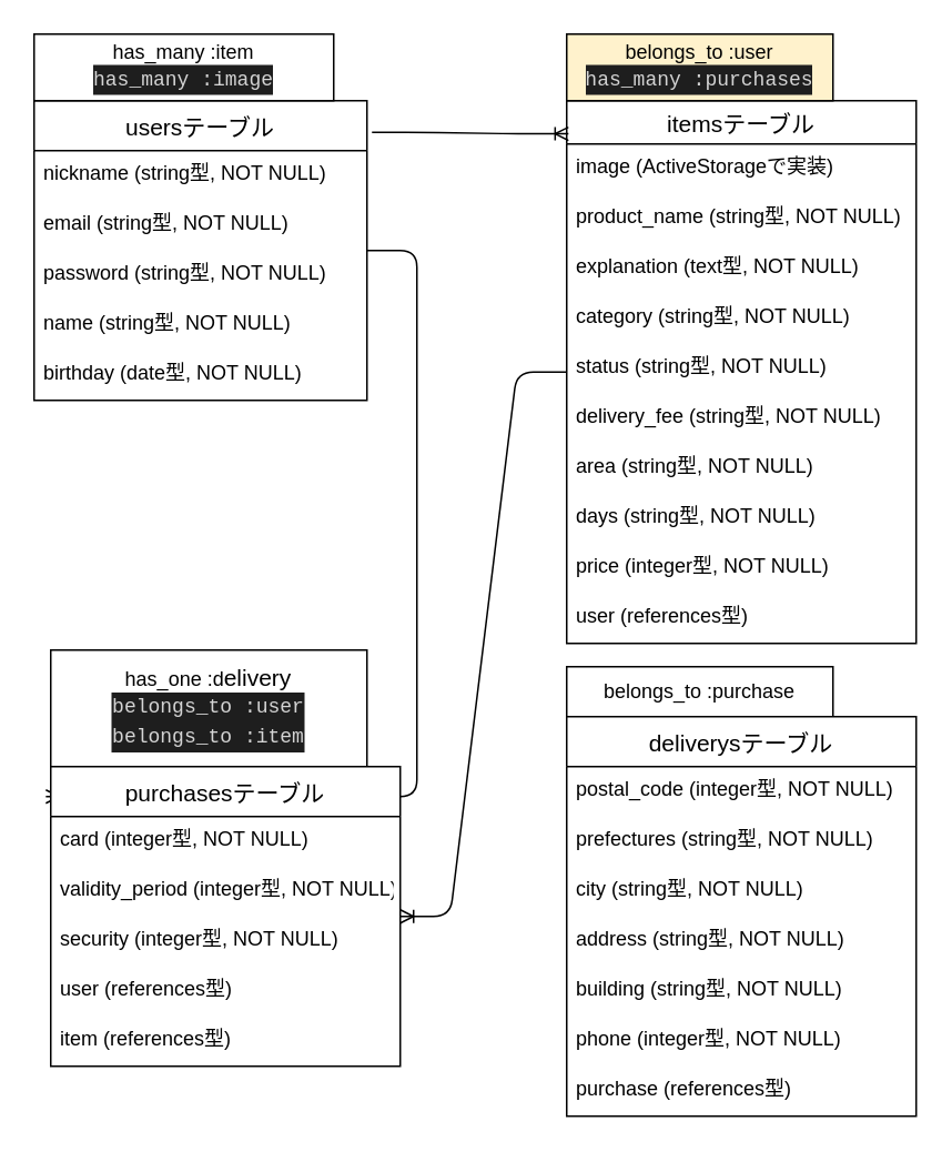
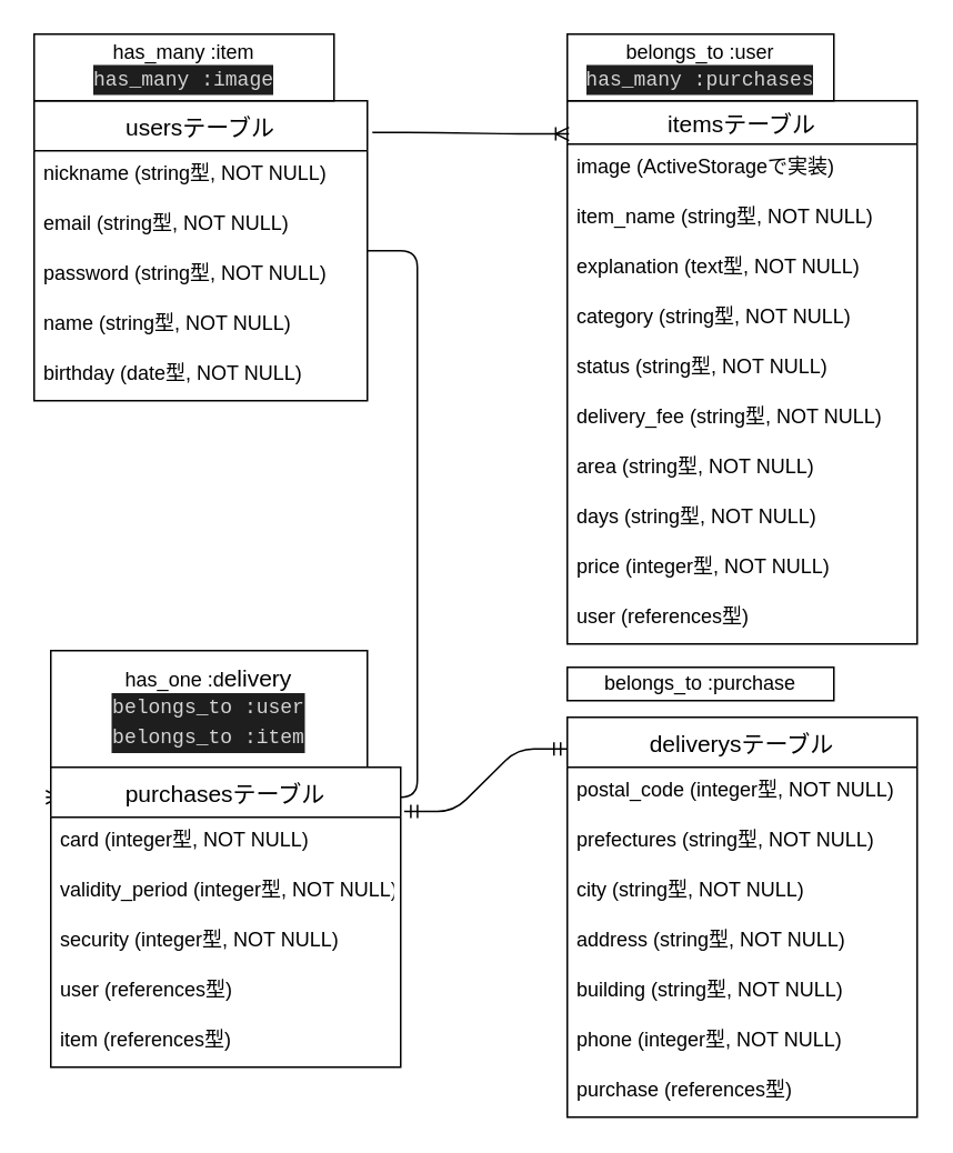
- <mxCell id="22" value="belongs_to :user&lt;br&gt;&lt;div style=&quot;color: rgb(212 , 212 , 212) ; background-color: rgb(30 , 30 , 30) ; font-family: &amp;#34;menlo&amp;#34; , &amp;#34;monaco&amp;#34; , &amp;#34;courier new&amp;#34; , monospace ; line-height: 18px&quot;&gt;has_many :purchases&lt;/div&gt;" style="whiteSpace=wrap;html=1;align=center;fillColor=#fff2cc;" vertex="1" parent="1"><mxGeometry x="340" y="20" width="160" height="40" as="geometry" /></mxCell>
+ <mxCell id="22" value="belongs_to :user&lt;br&gt;&lt;div style=&quot;color: rgb(212 , 212 , 212) ; background-color: rgb(30 , 30 , 30) ; font-family: &amp;#34;menlo&amp;#34; , &amp;#34;monaco&amp;#34; , &amp;#34;courier new&amp;#34; , monospace ; line-height: 18px&quot;&gt;has_many :purchases&lt;/div&gt;" style="whiteSpace=wrap;html=1;align=center;" vertex="1" parent="1"><mxGeometry x="340" y="20" width="160" height="40" as="geometry" /></mxCell>
- <mxCell id="4" value="product_name (string型, NOT NULL)&#10;" style="text;strokeColor=none;fillColor=none;spacingLeft=4;spacingRight=4;overflow=hidden;rotatable=0;points=[[0,0.5],[1,0.5]];portConstraint=eastwest;fontSize=12;" vertex="1" parent="2"><mxGeometry y="56" width="210" height="30" as="geometry" /></mxCell>
+ <mxCell id="4" value="item_name (string型, NOT NULL)&#10;" style="text;strokeColor=none;fillColor=none;spacingLeft=4;spacingRight=4;overflow=hidden;rotatable=0;points=[[0,0.5],[1,0.5]];portConstraint=eastwest;fontSize=12;" vertex="1" parent="2"><mxGeometry y="56" width="210" height="30" as="geometry" /></mxCell>
- <mxCell id="26" value="" style="edgeStyle=entityRelationEdgeStyle;fontSize=12;html=1;endArrow=ERoneToMany;" edge="1" parent="1" source="2" target="35"><mxGeometry width="100" height="100" relative="1" as="geometry"><mxPoint x="300" y="173" as="sourcePoint" /><mxPoint x="240" y="480" as="targetPoint" /></mxGeometry></mxCell>
- <mxCell id="21" value="belongs_to :purchase" style="whiteSpace=wrap;html=1;align=center;" vertex="1" parent="1"><mxGeometry x="340" y="400" width="160" height="30" as="geometry" /></mxCell>
+ <mxCell id="21" value="belongs_to :purchase" style="whiteSpace=wrap;html=1;align=center;" vertex="1" parent="1"><mxGeometry x="340" y="400" width="160" height="20" as="geometry" /></mxCell>
+ <mxCell id="24" value="" style="edgeStyle=entityRelationEdgeStyle;fontSize=12;html=1;endArrow=ERmandOne;startArrow=ERmandOne;entryX=0;entryY=0.079;entryDx=0;entryDy=0;entryPerimeter=0;exitX=1.01;exitY=0.147;exitDx=0;exitDy=0;exitPerimeter=0;" edge="1" parent="1" source="35" target="27"><mxGeometry width="100" height="100" relative="1" as="geometry"><mxPoint x="240" y="580" as="sourcePoint" /><mxPoint x="340" y="480" as="targetPoint" /></mxGeometry></mxCell>
